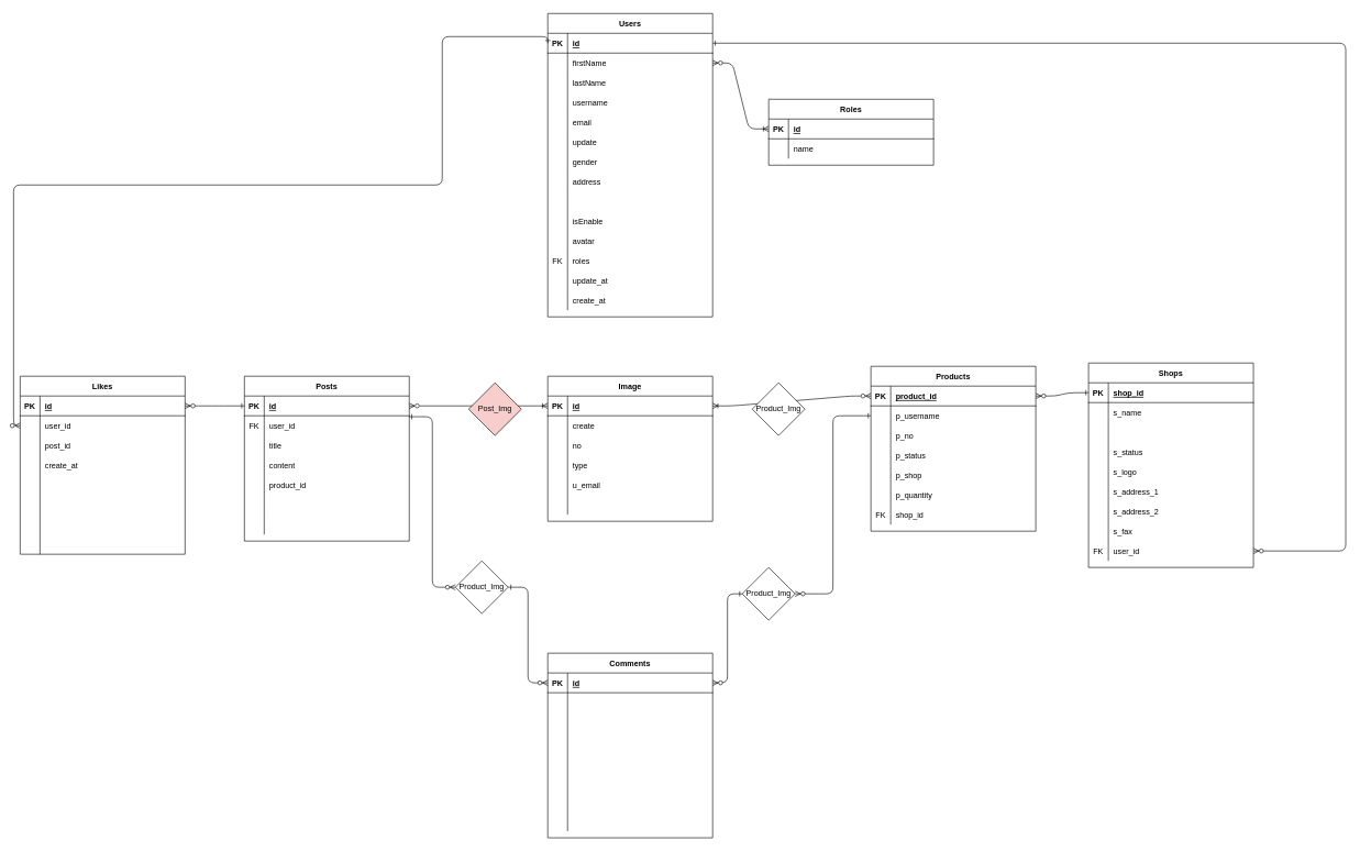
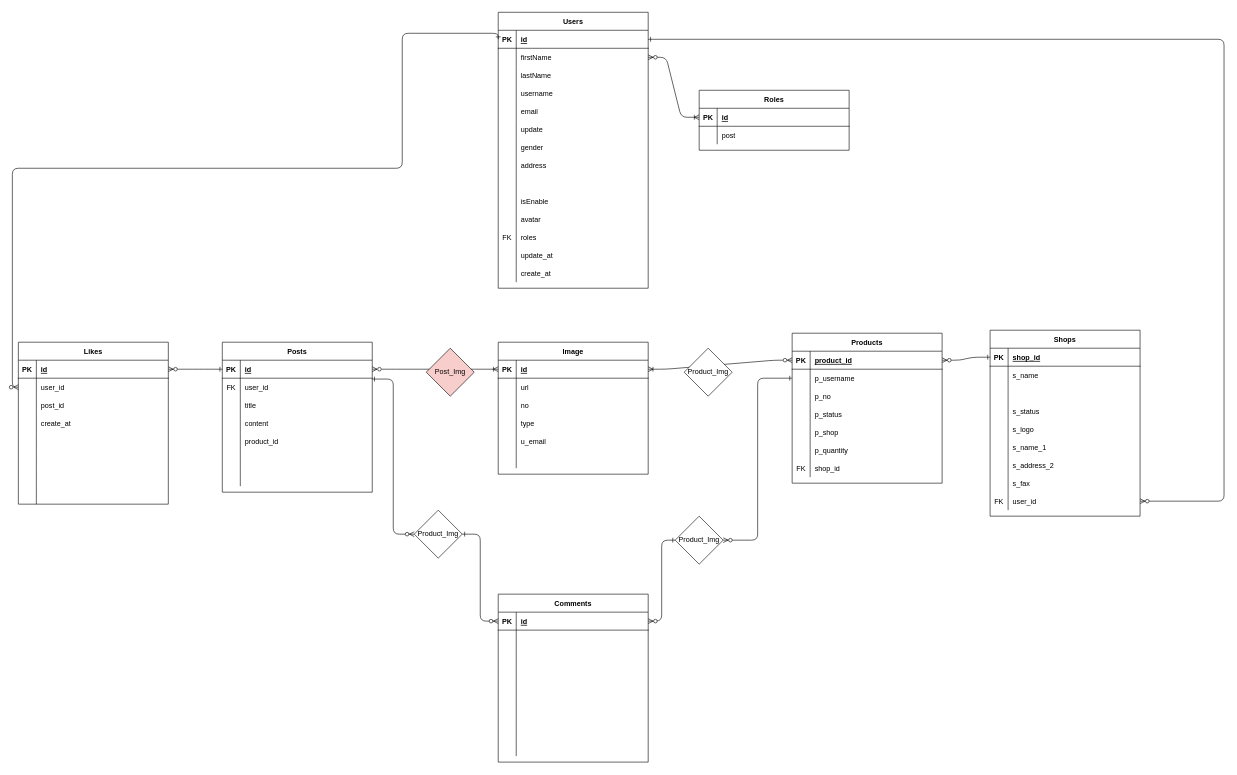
- <mxCell id="78" value="name" style="shape=partialRectangle;overflow=hidden;connectable=0;fillColor=none;top=0;left=0;bottom=0;right=0;align=left;spacingLeft=6;" parent="76" vertex="1"><mxGeometry x="30" width="220" height="30" as="geometry"><mxRectangle width="220" height="30" as="alternateBounds" /></mxGeometry></mxCell>
+ <mxCell id="78" value="post" style="shape=partialRectangle;overflow=hidden;connectable=0;fillColor=none;top=0;left=0;bottom=0;right=0;align=left;spacingLeft=6;" parent="76" vertex="1"><mxGeometry x="30" width="220" height="30" as="geometry"><mxRectangle width="220" height="30" as="alternateBounds" /></mxGeometry></mxCell>
- <mxCell id="107" value="create" style="shape=partialRectangle;overflow=hidden;connectable=0;fillColor=none;top=0;left=0;bottom=0;right=0;align=left;spacingLeft=6;" parent="105" vertex="1"><mxGeometry x="30" width="220" height="30" as="geometry"><mxRectangle width="220" height="30" as="alternateBounds" /></mxGeometry></mxCell>
+ <mxCell id="107" value="url" style="shape=partialRectangle;overflow=hidden;connectable=0;fillColor=none;top=0;left=0;bottom=0;right=0;align=left;spacingLeft=6;" parent="105" vertex="1"><mxGeometry x="30" width="220" height="30" as="geometry"><mxRectangle width="220" height="30" as="alternateBounds" /></mxGeometry></mxCell>
- <mxCell id="62" value="s_address_1" style="shape=partialRectangle;overflow=hidden;connectable=0;fillColor=none;top=0;left=0;bottom=0;right=0;align=left;spacingLeft=6;" parent="60" vertex="1"><mxGeometry x="30" width="220" height="30" as="geometry"><mxRectangle width="220" height="30" as="alternateBounds" /></mxGeometry></mxCell>
+ <mxCell id="62" value="s_name_1" style="shape=partialRectangle;overflow=hidden;connectable=0;fillColor=none;top=0;left=0;bottom=0;right=0;align=left;spacingLeft=6;" parent="60" vertex="1"><mxGeometry x="30" width="220" height="30" as="geometry"><mxRectangle width="220" height="30" as="alternateBounds" /></mxGeometry></mxCell>
